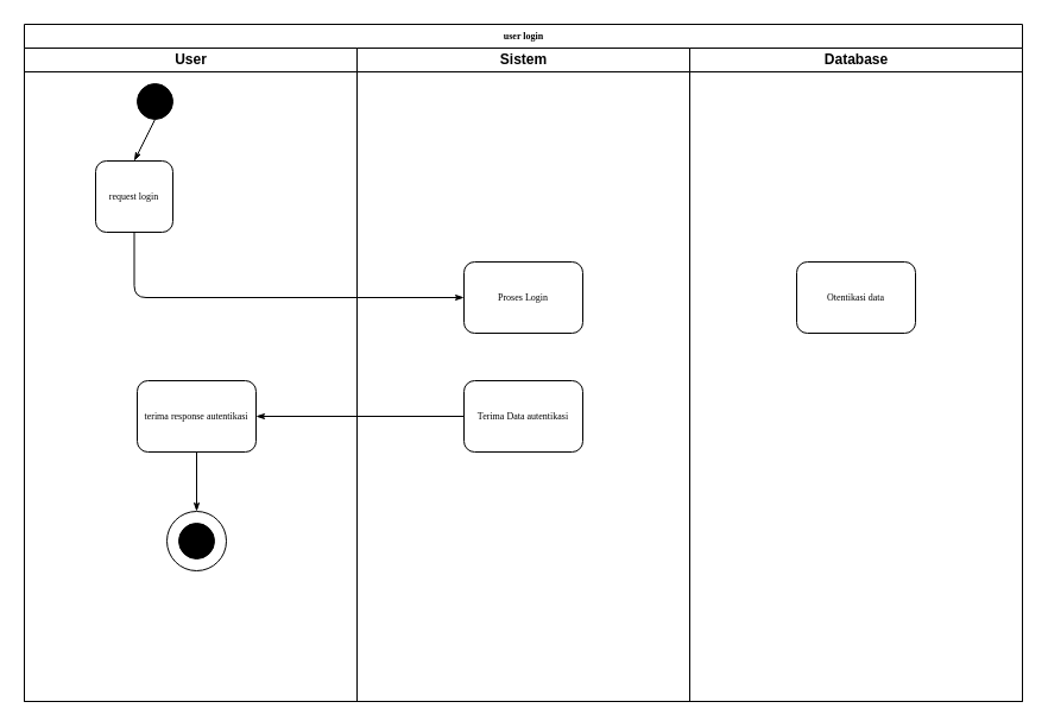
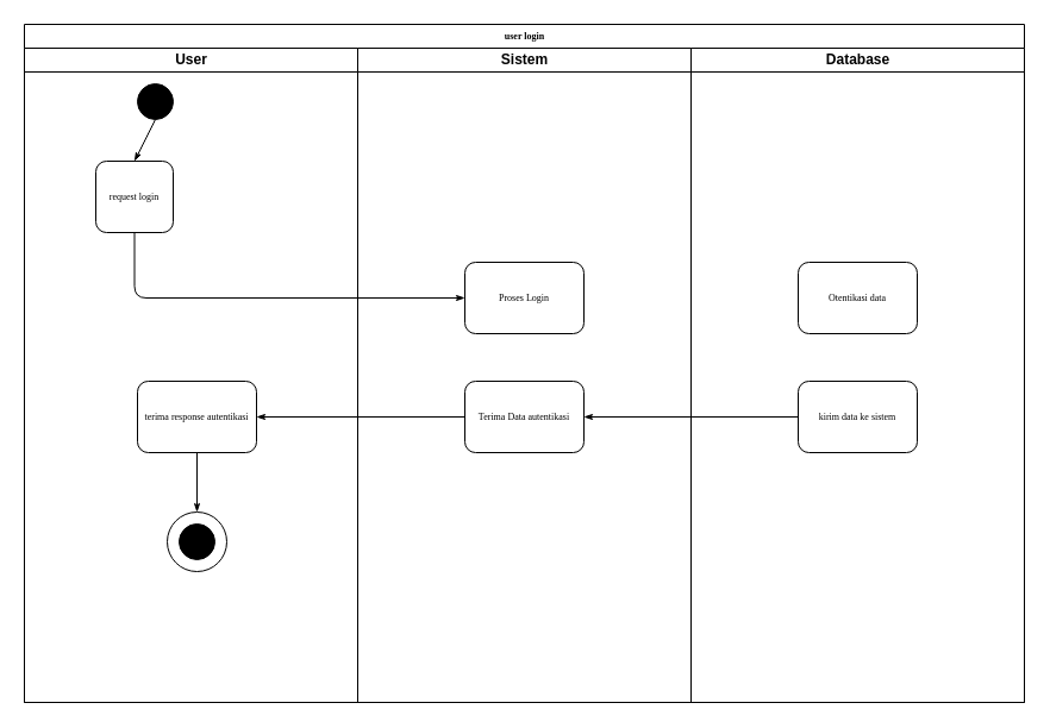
+ <mxCell id="19" style="rounded=1;html=1;labelBackgroundColor=none;startArrow=none;startFill=0;startSize=5;endArrow=classicThin;endFill=1;endSize=5;jettySize=auto;orthogonalLoop=1;strokeWidth=1;fontFamily=Verdana;fontSize=8;exitX=0;exitY=0.5;exitDx=0;exitDy=0;edgeStyle=orthogonalEdgeStyle;entryX=1;entryY=0.5;entryDx=0;entryDy=0;" edge="1" parent="2" source="18" target="14"><mxGeometry relative="1" as="geometry"><mxPoint x="480" y="240" as="sourcePoint" /><mxPoint x="660" y="240" as="targetPoint" /></mxGeometry></mxCell>
+ <mxCell id="18" value="kirim data ke sistem" style="rounded=1;whiteSpace=wrap;html=1;shadow=0;labelBackgroundColor=none;strokeWidth=1;fontFamily=Verdana;fontSize=8;align=center;" vertex="1" parent="16"><mxGeometry x="90" y="280" width="100" height="60" as="geometry" /></mxCell>
